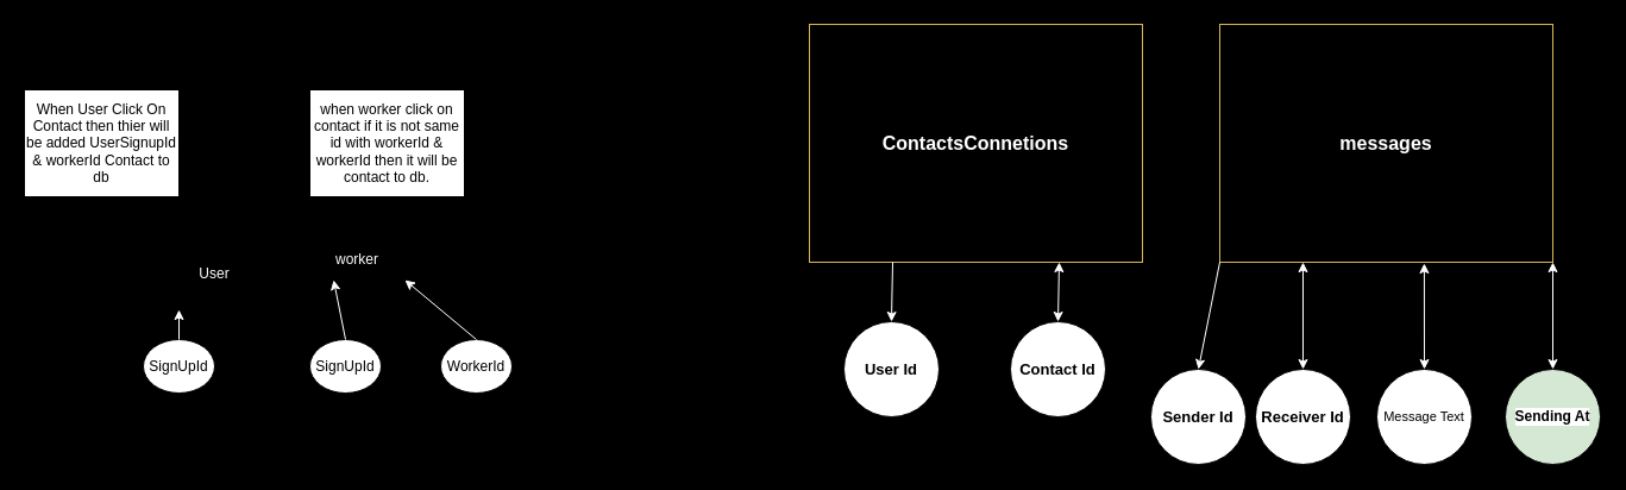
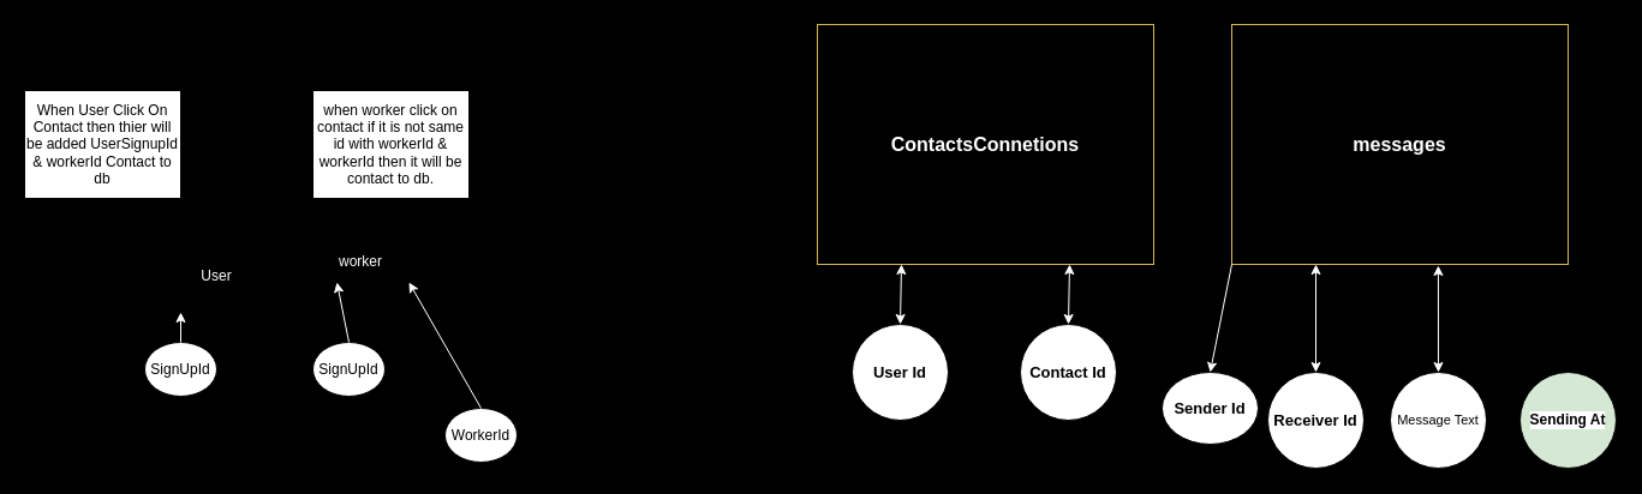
- <mxCell id="16" value="" style="endArrow=none;startArrow=classic;html=1;fontSize=15;labelBackgroundColor=default;fontColor=#FFFFFF;fillColor=#FFFFFF;labelBorderColor=#FFFFFF;strokeColor=#FFFFFF;entryX=0.25;entryY=1;entryDx=0;entryDy=0;exitX=0.5;exitY=0;exitDx=0;exitDy=0;" parent="1" source="13" target="12" edge="1"><mxGeometry width="50" height="50" relative="1" as="geometry"><mxPoint x="750" y="270" as="sourcePoint" /><mxPoint x="755" y="180" as="targetPoint" /></mxGeometry></mxCell>
+ <mxCell id="16" value="" style="endArrow=classic;startArrow=classic;html=1;fontSize=15;labelBackgroundColor=default;fontColor=#FFFFFF;fillColor=#FFFFFF;labelBorderColor=#FFFFFF;strokeColor=#FFFFFF;entryX=0.25;entryY=1;entryDx=0;entryDy=0;exitX=0.5;exitY=0;exitDx=0;exitDy=0;" parent="1" source="13" target="12" edge="1"><mxGeometry width="50" height="50" relative="1" as="geometry"><mxPoint x="750" y="270" as="sourcePoint" /><mxPoint x="755" y="180" as="targetPoint" /></mxGeometry></mxCell>
- <mxCell id="11" value="" style="endArrow=classic;startArrow=classic;html=1;fontSize=15;labelBackgroundColor=default;fontColor=#FFFFFF;fillColor=#FFFFFF;labelBorderColor=#FFFFFF;strokeColor=#FFFFFF;exitX=0.5;exitY=0;exitDx=0;exitDy=0;entryX=1;entryY=1;entryDx=0;entryDy=0;" parent="1" source="10" target="3" edge="1"><mxGeometry width="50" height="50" relative="1" as="geometry"><mxPoint x="1298" y="310" as="sourcePoint" /><mxPoint x="1290" y="221" as="targetPoint" /></mxGeometry></mxCell>
- <mxCell id="21" value="WorkerId" style="ellipse;whiteSpace=wrap;html=1;" vertex="1" parent="1"><mxGeometry x="370" y="285" width="60" height="45" as="geometry" /></mxCell>
+ <mxCell id="21" value="WorkerId" style="ellipse;whiteSpace=wrap;html=1;" vertex="1" parent="1"><mxGeometry x="370" y="340" width="60" height="45" as="geometry" /></mxCell>
- <mxCell id="5" value="S&lt;span style=&quot;background-color: light-dark(rgb(255, 255, 255), rgb(18, 18, 18));&quot;&gt;ender Id&lt;/span&gt;" style="ellipse;whiteSpace=wrap;html=1;aspect=fixed;strokeColor=#000000;labelBorderColor=none;labelBackgroundColor=#ffffff;textShadow=0;fontSize=13;fontStyle=1" parent="1" vertex="1"><mxGeometry x="967" y="310" width="80" height="80" as="geometry" /></mxCell>
+ <mxCell id="5" value="S&lt;span style=&quot;background-color: light-dark(rgb(255, 255, 255), rgb(18, 18, 18));&quot;&gt;ender Id&lt;/span&gt;" style="ellipse;whiteSpace=wrap;html=1;aspect=fixed;strokeColor=#000000;labelBorderColor=none;labelBackgroundColor=#ffffff;textShadow=0;fontSize=13;fontStyle=1" parent="1" vertex="1"><mxGeometry x="967" y="310" width="80" height="60" as="geometry" /></mxCell>
